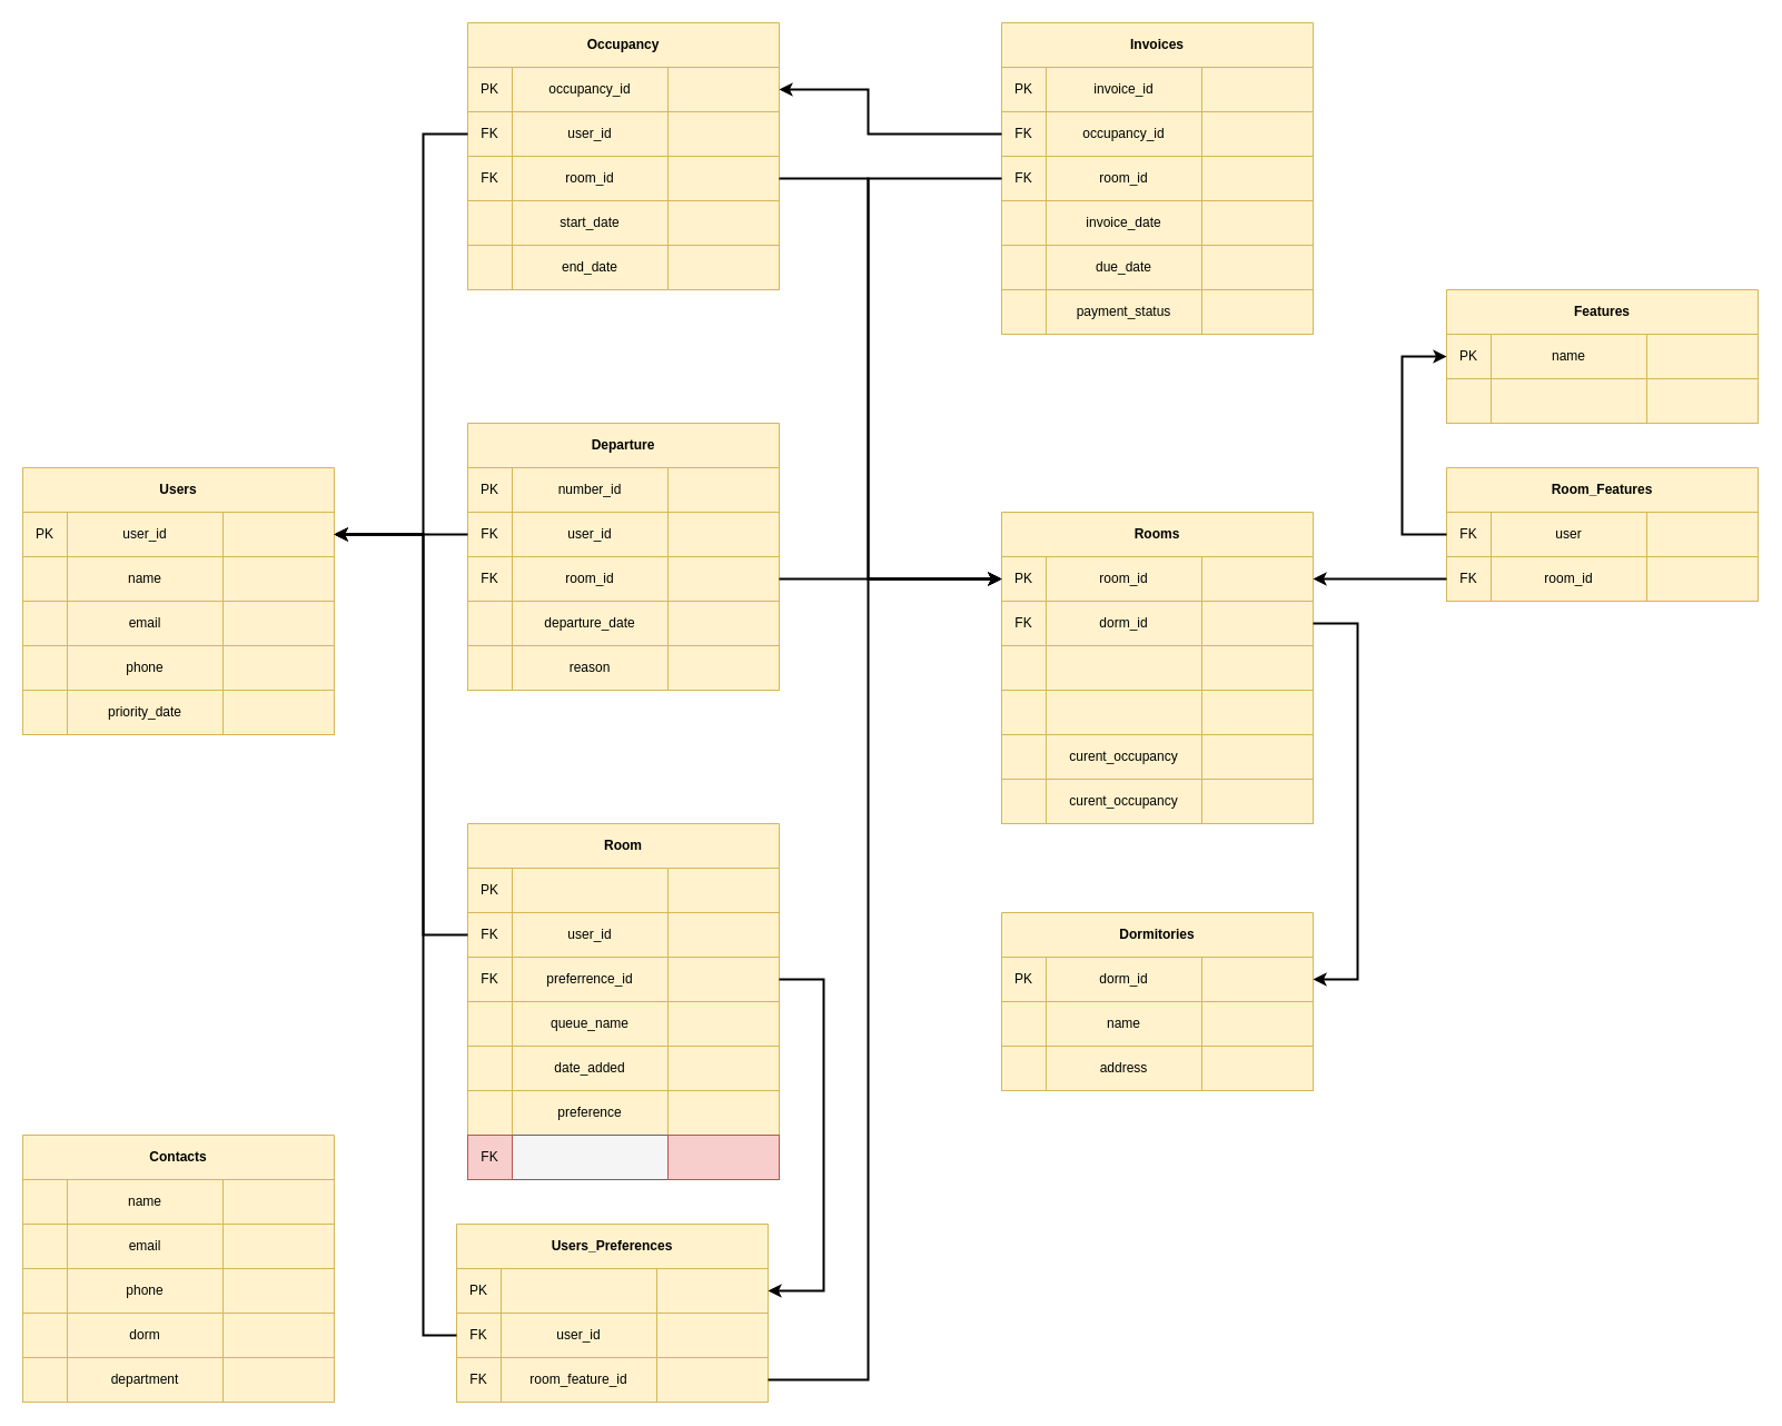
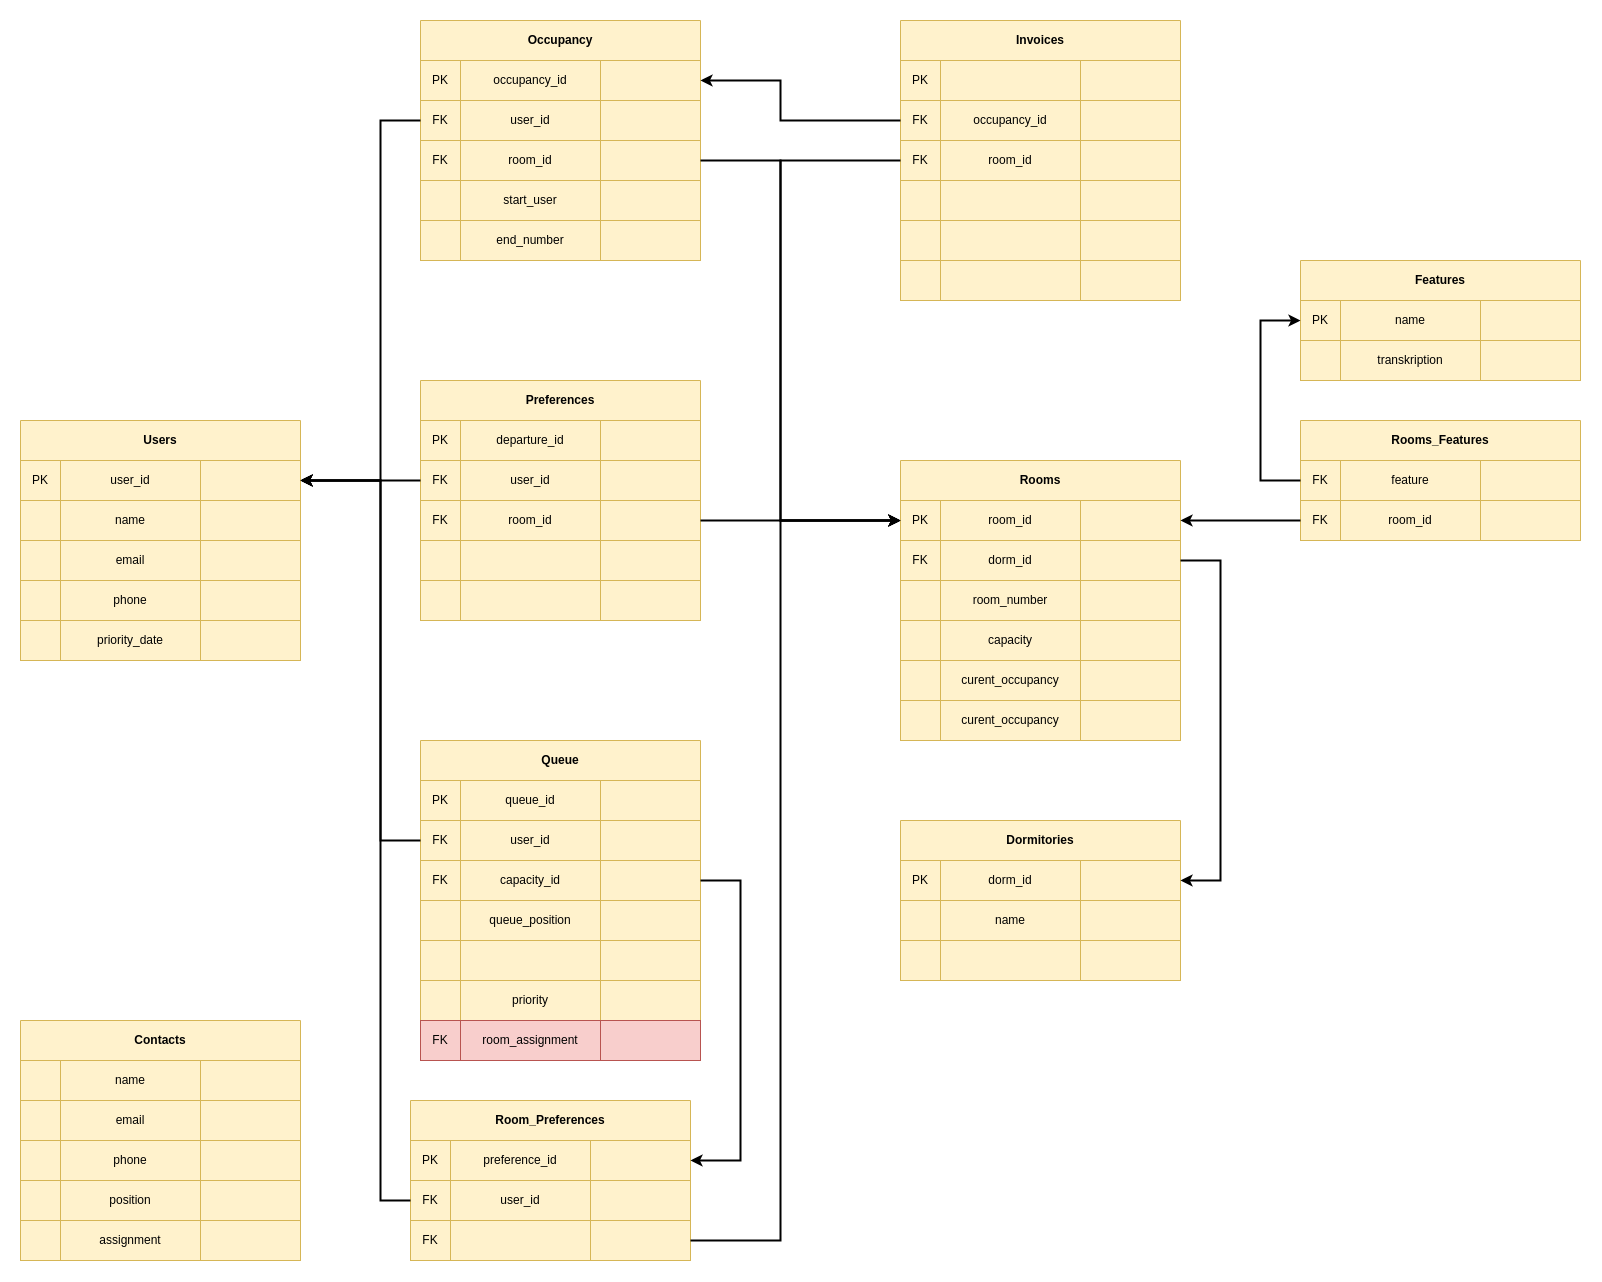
- <mxCell id="145" value="invoice_id" style="text;html=1;strokeColor=#d6b656;fillColor=#fff2cc;align=center;verticalAlign=middle;whiteSpace=wrap;rounded=0;" vertex="1" parent="142"><mxGeometry x="40" width="140" height="40" as="geometry" /></mxCell>
- <mxCell id="115" value="start_date" style="text;html=1;strokeColor=#d6b656;fillColor=#fff2cc;align=center;verticalAlign=middle;whiteSpace=wrap;rounded=0;" vertex="1" parent="112"><mxGeometry x="40" width="140" height="40" as="geometry" /></mxCell>
+ <mxCell id="115" value="start_user" style="text;html=1;strokeColor=#d6b656;fillColor=#fff2cc;align=center;verticalAlign=middle;whiteSpace=wrap;rounded=0;" vertex="1" parent="112"><mxGeometry x="40" width="140" height="40" as="geometry" /></mxCell>
- <mxCell id="157" value="invoice_date" style="text;html=1;strokeColor=#d6b656;fillColor=#fff2cc;align=center;verticalAlign=middle;whiteSpace=wrap;rounded=0;" vertex="1" parent="154"><mxGeometry x="40" width="140" height="40" as="geometry" /></mxCell>
- <mxCell id="119" value="end_date" style="text;html=1;strokeColor=#d6b656;fillColor=#fff2cc;align=center;verticalAlign=middle;whiteSpace=wrap;rounded=0;" vertex="1" parent="116"><mxGeometry x="40" width="140" height="40" as="geometry" /></mxCell>
+ <mxCell id="119" value="end_number" style="text;html=1;strokeColor=#d6b656;fillColor=#fff2cc;align=center;verticalAlign=middle;whiteSpace=wrap;rounded=0;" vertex="1" parent="116"><mxGeometry x="40" width="140" height="40" as="geometry" /></mxCell>
- <mxCell id="161" value="due_date" style="text;html=1;strokeColor=#d6b656;fillColor=#fff2cc;align=center;verticalAlign=middle;whiteSpace=wrap;rounded=0;" vertex="1" parent="158"><mxGeometry x="40" width="140" height="40" as="geometry" /></mxCell>
- <mxCell id="165" value="payment_status" style="text;html=1;strokeColor=#d6b656;fillColor=#fff2cc;align=center;verticalAlign=middle;whiteSpace=wrap;rounded=0;" vertex="1" parent="162"><mxGeometry x="40" width="140" height="40" as="geometry" /></mxCell>
+ <mxCell id="220" value="transkription" style="text;html=1;strokeColor=#d6b656;fillColor=#fff2cc;align=center;verticalAlign=middle;whiteSpace=wrap;rounded=0;" vertex="1" parent="217"><mxGeometry x="40" width="140" height="40" as="geometry" /></mxCell>
- <mxCell id="120" value="Departure" style="swimlane;whiteSpace=wrap;html=1;startSize=40;fillColor=#fff2cc;strokeColor=#d6b656;" vertex="1" parent="1"><mxGeometry x="420" y="380" width="280" height="240" as="geometry" /></mxCell>
+ <mxCell id="120" value="Preferences" style="swimlane;whiteSpace=wrap;html=1;startSize=40;fillColor=#fff2cc;strokeColor=#d6b656;" vertex="1" parent="1"><mxGeometry x="420" y="380" width="280" height="240" as="geometry" /></mxCell>
- <mxCell id="124" value="number_id" style="text;html=1;strokeColor=#d6b656;fillColor=#fff2cc;align=center;verticalAlign=middle;whiteSpace=wrap;rounded=0;" vertex="1" parent="121"><mxGeometry x="40" width="140" height="40" as="geometry" /></mxCell>
+ <mxCell id="124" value="departure_id" style="text;html=1;strokeColor=#d6b656;fillColor=#fff2cc;align=center;verticalAlign=middle;whiteSpace=wrap;rounded=0;" vertex="1" parent="121"><mxGeometry x="40" width="140" height="40" as="geometry" /></mxCell>
- <mxCell id="61" value="Room_Features" style="swimlane;whiteSpace=wrap;html=1;startSize=40;fillColor=#fff2cc;strokeColor=#d6b656;" vertex="1" parent="1"><mxGeometry x="1300" y="420" width="280" height="120" as="geometry" /></mxCell>
+ <mxCell id="61" value="Rooms_Features" style="swimlane;whiteSpace=wrap;html=1;startSize=40;fillColor=#fff2cc;strokeColor=#d6b656;" vertex="1" parent="1"><mxGeometry x="1300" y="420" width="280" height="120" as="geometry" /></mxCell>
- <mxCell id="65" value="user" style="text;html=1;strokeColor=#d6b656;fillColor=#fff2cc;align=center;verticalAlign=middle;whiteSpace=wrap;rounded=0;" vertex="1" parent="62"><mxGeometry x="40" width="140" height="40" as="geometry" /></mxCell>
+ <mxCell id="65" value="feature" style="text;html=1;strokeColor=#d6b656;fillColor=#fff2cc;align=center;verticalAlign=middle;whiteSpace=wrap;rounded=0;" vertex="1" parent="62"><mxGeometry x="40" width="140" height="40" as="geometry" /></mxCell>
- <mxCell id="136" value="departure_date" style="text;html=1;strokeColor=#d6b656;fillColor=#fff2cc;align=center;verticalAlign=middle;whiteSpace=wrap;rounded=0;" vertex="1" parent="133"><mxGeometry x="40" width="140" height="40" as="geometry" /></mxCell>
- <mxCell id="140" value="reason" style="text;html=1;strokeColor=#d6b656;fillColor=#fff2cc;align=center;verticalAlign=middle;whiteSpace=wrap;rounded=0;" vertex="1" parent="137"><mxGeometry x="40" width="140" height="40" as="geometry" /></mxCell>
+ <mxCell id="48" value="room_number" style="text;html=1;strokeColor=#d6b656;fillColor=#fff2cc;align=center;verticalAlign=middle;whiteSpace=wrap;rounded=0;" vertex="1" parent="45"><mxGeometry x="40" width="140" height="40" as="geometry" /></mxCell>
+ <mxCell id="52" value="capacity" style="text;html=1;strokeColor=#d6b656;fillColor=#fff2cc;align=center;verticalAlign=middle;whiteSpace=wrap;rounded=0;" vertex="1" parent="49"><mxGeometry x="40" width="140" height="40" as="geometry" /></mxCell>
- <mxCell id="70" value="Room" style="swimlane;whiteSpace=wrap;html=1;startSize=40;fillColor=#fff2cc;strokeColor=#d6b656;" vertex="1" parent="1"><mxGeometry x="420" y="740" width="280" height="320" as="geometry" /></mxCell>
+ <mxCell id="70" value="Queue" style="swimlane;whiteSpace=wrap;html=1;startSize=40;fillColor=#fff2cc;strokeColor=#d6b656;" vertex="1" parent="1"><mxGeometry x="420" y="740" width="280" height="320" as="geometry" /></mxCell>
+ <mxCell id="74" value="queue_id" style="text;html=1;strokeColor=#d6b656;fillColor=#fff2cc;align=center;verticalAlign=middle;whiteSpace=wrap;rounded=0;" vertex="1" parent="71"><mxGeometry x="40" width="140" height="40" as="geometry" /></mxCell>
- <mxCell id="82" value="preferrence_id" style="text;html=1;strokeColor=#d6b656;fillColor=#fff2cc;align=center;verticalAlign=middle;whiteSpace=wrap;rounded=0;" vertex="1" parent="79"><mxGeometry x="40" width="140" height="40" as="geometry" /></mxCell>
+ <mxCell id="82" value="capacity_id" style="text;html=1;strokeColor=#d6b656;fillColor=#fff2cc;align=center;verticalAlign=middle;whiteSpace=wrap;rounded=0;" vertex="1" parent="79"><mxGeometry x="40" width="140" height="40" as="geometry" /></mxCell>
- <mxCell id="86" value="queue_name" style="text;html=1;strokeColor=#d6b656;fillColor=#fff2cc;align=center;verticalAlign=middle;whiteSpace=wrap;rounded=0;" vertex="1" parent="83"><mxGeometry x="40" width="140" height="40" as="geometry" /></mxCell>
+ <mxCell id="86" value="queue_position" style="text;html=1;strokeColor=#d6b656;fillColor=#fff2cc;align=center;verticalAlign=middle;whiteSpace=wrap;rounded=0;" vertex="1" parent="83"><mxGeometry x="40" width="140" height="40" as="geometry" /></mxCell>
- <mxCell id="90" value="date_added" style="text;html=1;strokeColor=#d6b656;fillColor=#fff2cc;align=center;verticalAlign=middle;whiteSpace=wrap;rounded=0;" vertex="1" parent="87"><mxGeometry x="40" width="140" height="40" as="geometry" /></mxCell>
- <mxCell id="35" value="address" style="text;html=1;strokeColor=#d6b656;fillColor=#fff2cc;align=center;verticalAlign=middle;whiteSpace=wrap;rounded=0;" vertex="1" parent="32"><mxGeometry x="40" width="140" height="40" as="geometry" /></mxCell>
- <mxCell id="94" value="preference" style="text;html=1;strokeColor=#d6b656;fillColor=#fff2cc;align=center;verticalAlign=middle;whiteSpace=wrap;rounded=0;" vertex="1" parent="91"><mxGeometry x="40" width="140" height="40" as="geometry" /></mxCell>
+ <mxCell id="94" value="priority" style="text;html=1;strokeColor=#d6b656;fillColor=#fff2cc;align=center;verticalAlign=middle;whiteSpace=wrap;rounded=0;" vertex="1" parent="91"><mxGeometry x="40" width="140" height="40" as="geometry" /></mxCell>
+ <mxCell id="98" value="room_assignment" style="text;html=1;strokeColor=#b85450;fillColor=#f8cecc;align=center;verticalAlign=middle;whiteSpace=wrap;rounded=0;" vertex="1" parent="95"><mxGeometry x="40" width="140" height="40" as="geometry" /></mxCell>
- <mxCell id="187" value="Users_Preferences" style="swimlane;whiteSpace=wrap;html=1;startSize=40;fillColor=#fff2cc;strokeColor=#d6b656;" vertex="1" parent="1"><mxGeometry x="410" y="1100" width="280" height="160" as="geometry" /></mxCell>
+ <mxCell id="187" value="Room_Preferences" style="swimlane;whiteSpace=wrap;html=1;startSize=40;fillColor=#fff2cc;strokeColor=#d6b656;" vertex="1" parent="1"><mxGeometry x="410" y="1100" width="280" height="160" as="geometry" /></mxCell>
+ <mxCell id="191" value="preference_id" style="text;html=1;strokeColor=#d6b656;fillColor=#fff2cc;align=center;verticalAlign=middle;whiteSpace=wrap;rounded=0;" vertex="1" parent="188"><mxGeometry x="40" width="140" height="40" as="geometry" /></mxCell>
- <mxCell id="182" value="dorm" style="text;html=1;strokeColor=#d6b656;fillColor=#fff2cc;align=center;verticalAlign=middle;whiteSpace=wrap;rounded=0;" vertex="1" parent="179"><mxGeometry x="40" width="140" height="40" as="geometry" /></mxCell>
+ <mxCell id="182" value="position" style="text;html=1;strokeColor=#d6b656;fillColor=#fff2cc;align=center;verticalAlign=middle;whiteSpace=wrap;rounded=0;" vertex="1" parent="179"><mxGeometry x="40" width="140" height="40" as="geometry" /></mxCell>
- <mxCell id="186" value="department" style="text;html=1;strokeColor=#d6b656;fillColor=#fff2cc;align=center;verticalAlign=middle;whiteSpace=wrap;rounded=0;" vertex="1" parent="183"><mxGeometry x="40" width="140" height="40" as="geometry" /></mxCell>
+ <mxCell id="186" value="assignment" style="text;html=1;strokeColor=#d6b656;fillColor=#fff2cc;align=center;verticalAlign=middle;whiteSpace=wrap;rounded=0;" vertex="1" parent="183"><mxGeometry x="40" width="140" height="40" as="geometry" /></mxCell>
- <mxCell id="199" value="room_feature_id" style="text;html=1;strokeColor=#d6b656;fillColor=#fff2cc;align=center;verticalAlign=middle;whiteSpace=wrap;rounded=0;" vertex="1" parent="196"><mxGeometry x="40" width="140" height="40" as="geometry" /></mxCell>
